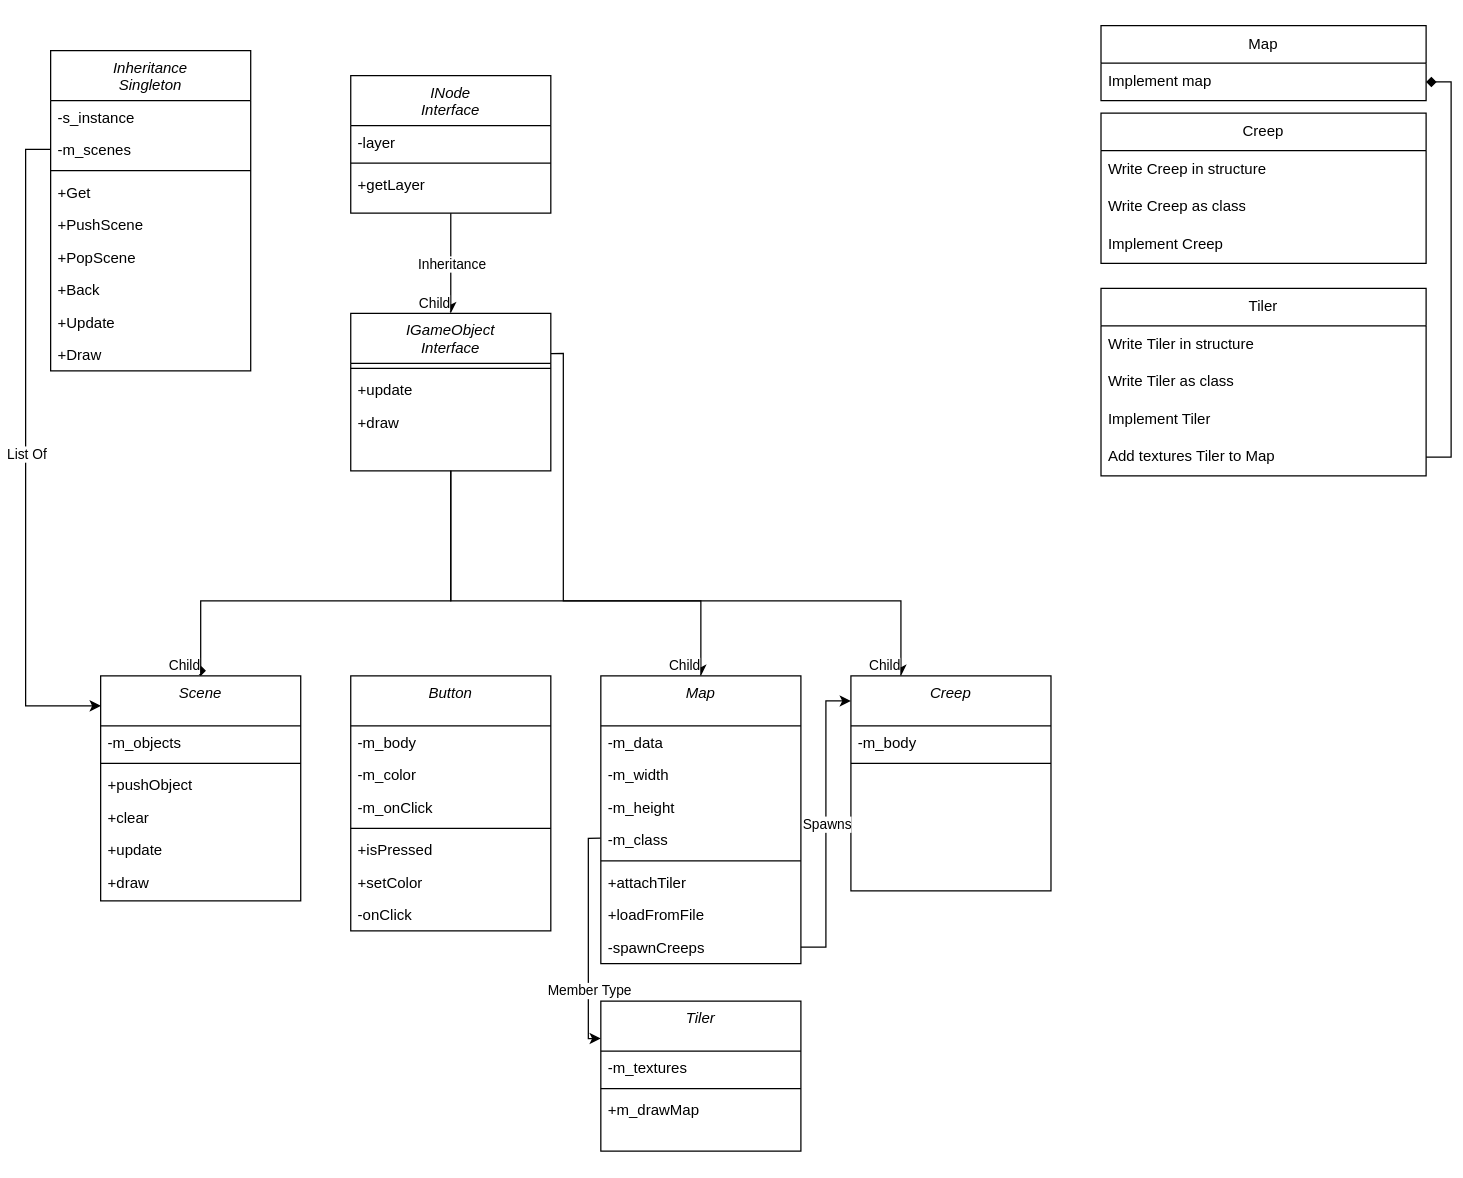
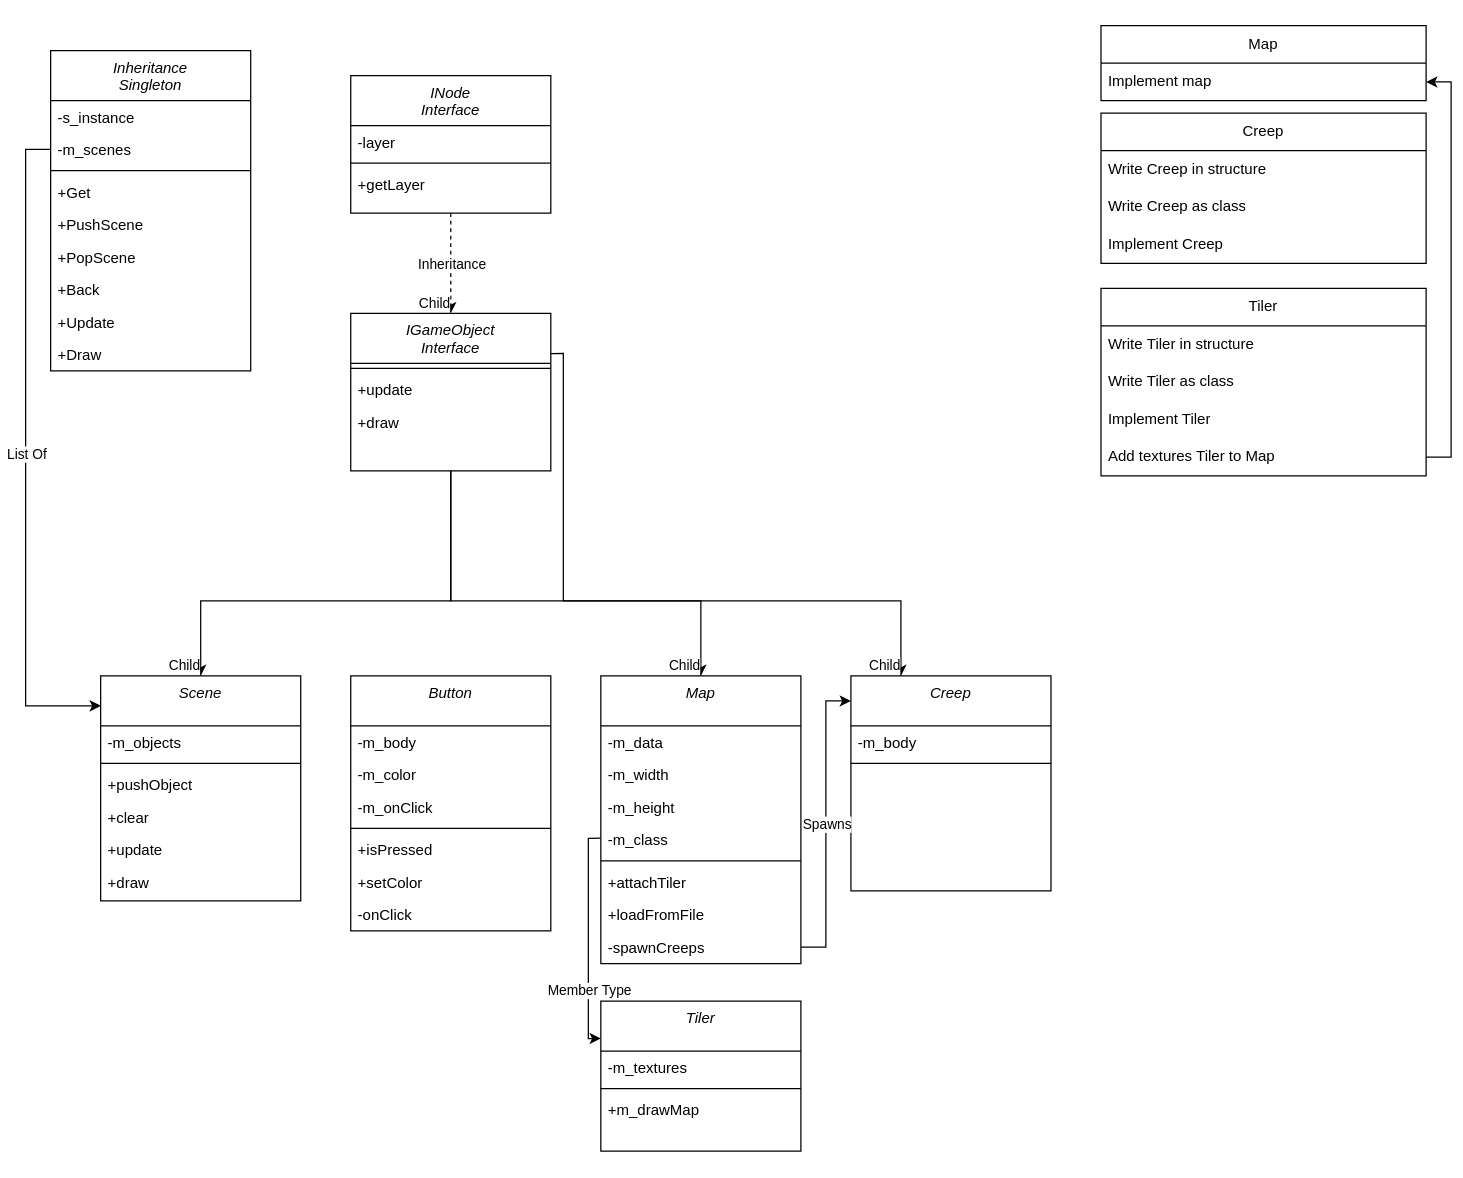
- <mxCell id="77" style="edgeStyle=orthogonalEdgeStyle;rounded=0;orthogonalLoop=1;jettySize=auto;html=1;exitX=1;exitY=0.5;exitDx=0;exitDy=0;entryX=1;entryY=0.5;entryDx=0;entryDy=0;endArrow=diamond;" edge="1" parent="1" source="76" target="36"><mxGeometry relative="1" as="geometry" /></mxCell>
+ <mxCell id="77" style="edgeStyle=orthogonalEdgeStyle;rounded=0;orthogonalLoop=1;jettySize=auto;html=1;exitX=1;exitY=0.5;exitDx=0;exitDy=0;entryX=1;entryY=0.5;entryDx=0;entryDy=0;" edge="1" parent="1" source="76" target="36"><mxGeometry relative="1" as="geometry" /></mxCell>
- <mxCell id="41" value="" style="endArrow=classic;html=1;rounded=0;entryX=0.5;entryY=0;entryDx=0;entryDy=0;exitX=0.5;exitY=1;exitDx=0;exitDy=0;" parent="1" source="37" target="19" edge="1"><mxGeometry relative="1" as="geometry"><mxPoint x="150" y="159.94" as="sourcePoint" /><mxPoint x="344" y="269.94" as="targetPoint" /></mxGeometry></mxCell>
+ <mxCell id="41" value="" style="endArrow=classic;html=1;rounded=0;entryX=0.5;entryY=0;entryDx=0;entryDy=0;exitX=0.5;exitY=1;exitDx=0;exitDy=0;dashed=1;" parent="1" source="37" target="19" edge="1"><mxGeometry relative="1" as="geometry"><mxPoint x="150" y="159.94" as="sourcePoint" /><mxPoint x="344" y="269.94" as="targetPoint" /></mxGeometry></mxCell>
- <mxCell id="23" value="" style="endArrow=diamond;html=1;rounded=0;exitX=0.5;exitY=1;exitDx=0;exitDy=0;entryX=0.5;entryY=0;entryDx=0;entryDy=0;" parent="1" source="19" target="12" edge="1"><mxGeometry relative="1" as="geometry"><mxPoint x="210" y="450" as="sourcePoint" /><mxPoint x="370" y="450" as="targetPoint" /><Array as="points"><mxPoint x="360" y="480" /><mxPoint x="240" y="480" /><mxPoint x="160" y="480" /></Array></mxGeometry></mxCell>
+ <mxCell id="23" value="" style="endArrow=classic;html=1;rounded=0;exitX=0.5;exitY=1;exitDx=0;exitDy=0;entryX=0.5;entryY=0;entryDx=0;entryDy=0;" parent="1" source="19" target="12" edge="1"><mxGeometry relative="1" as="geometry"><mxPoint x="210" y="450" as="sourcePoint" /><mxPoint x="370" y="450" as="targetPoint" /><Array as="points"><mxPoint x="360" y="480" /><mxPoint x="240" y="480" /><mxPoint x="160" y="480" /></Array></mxGeometry></mxCell>
